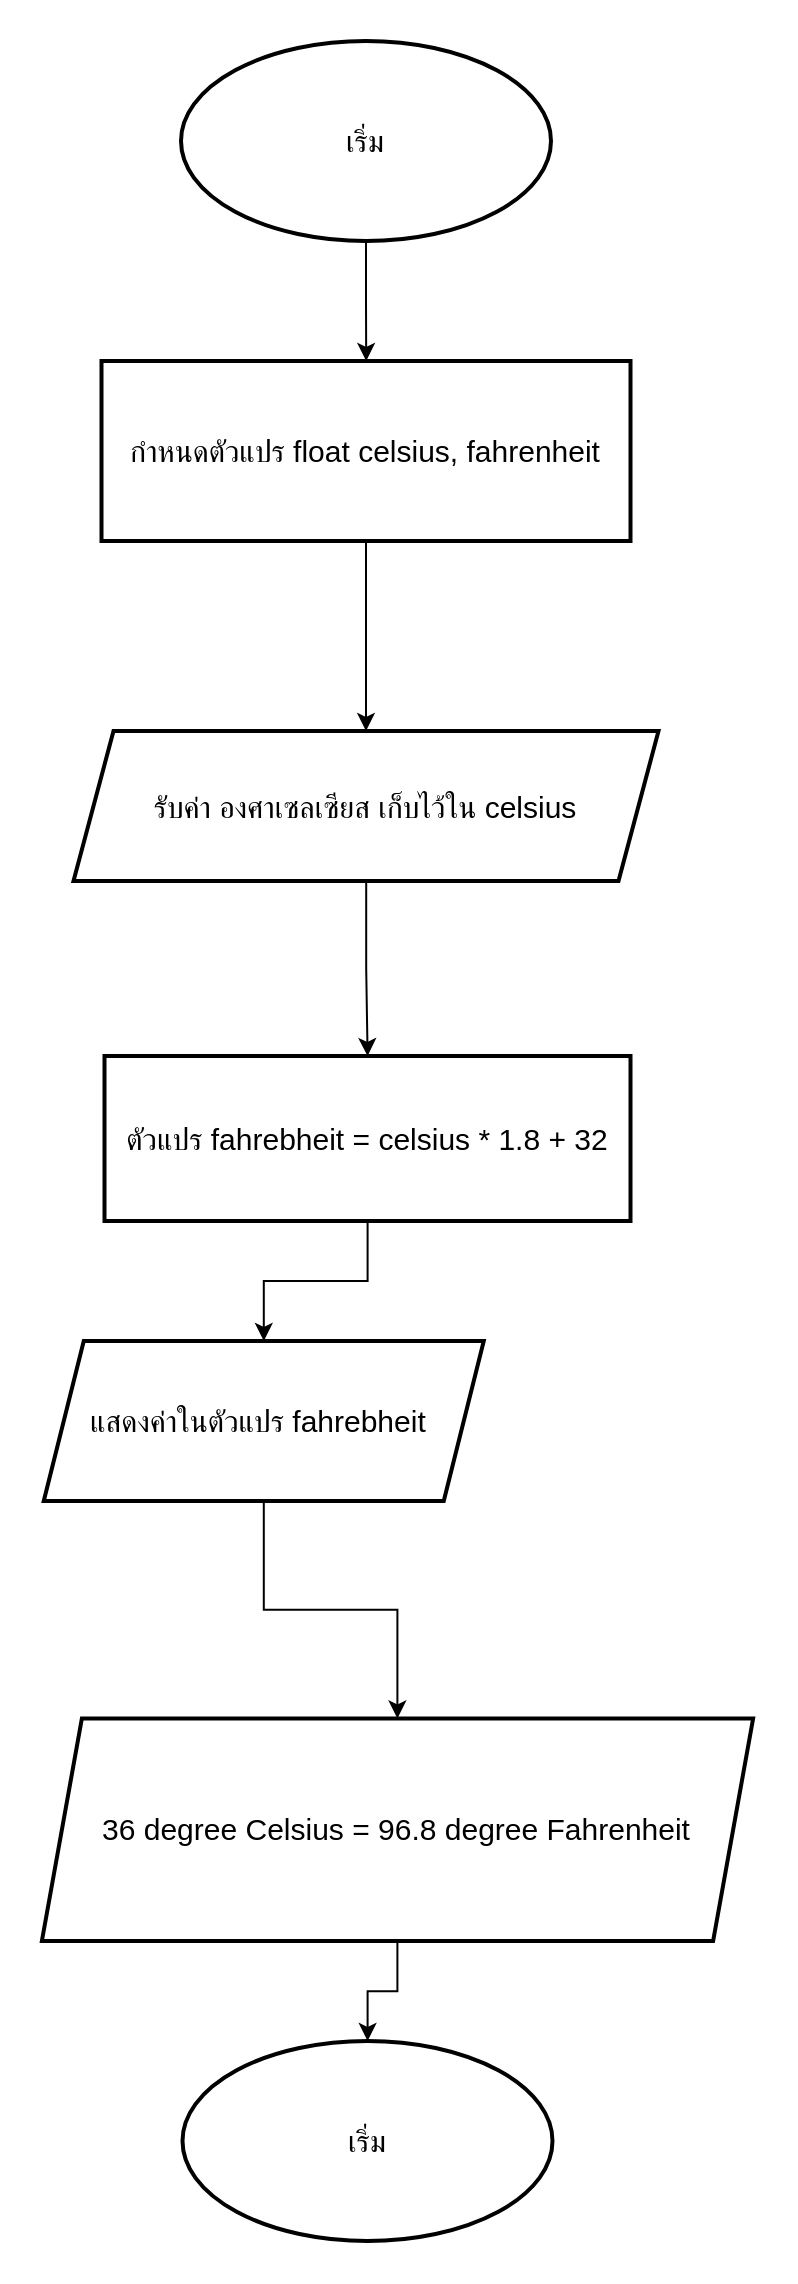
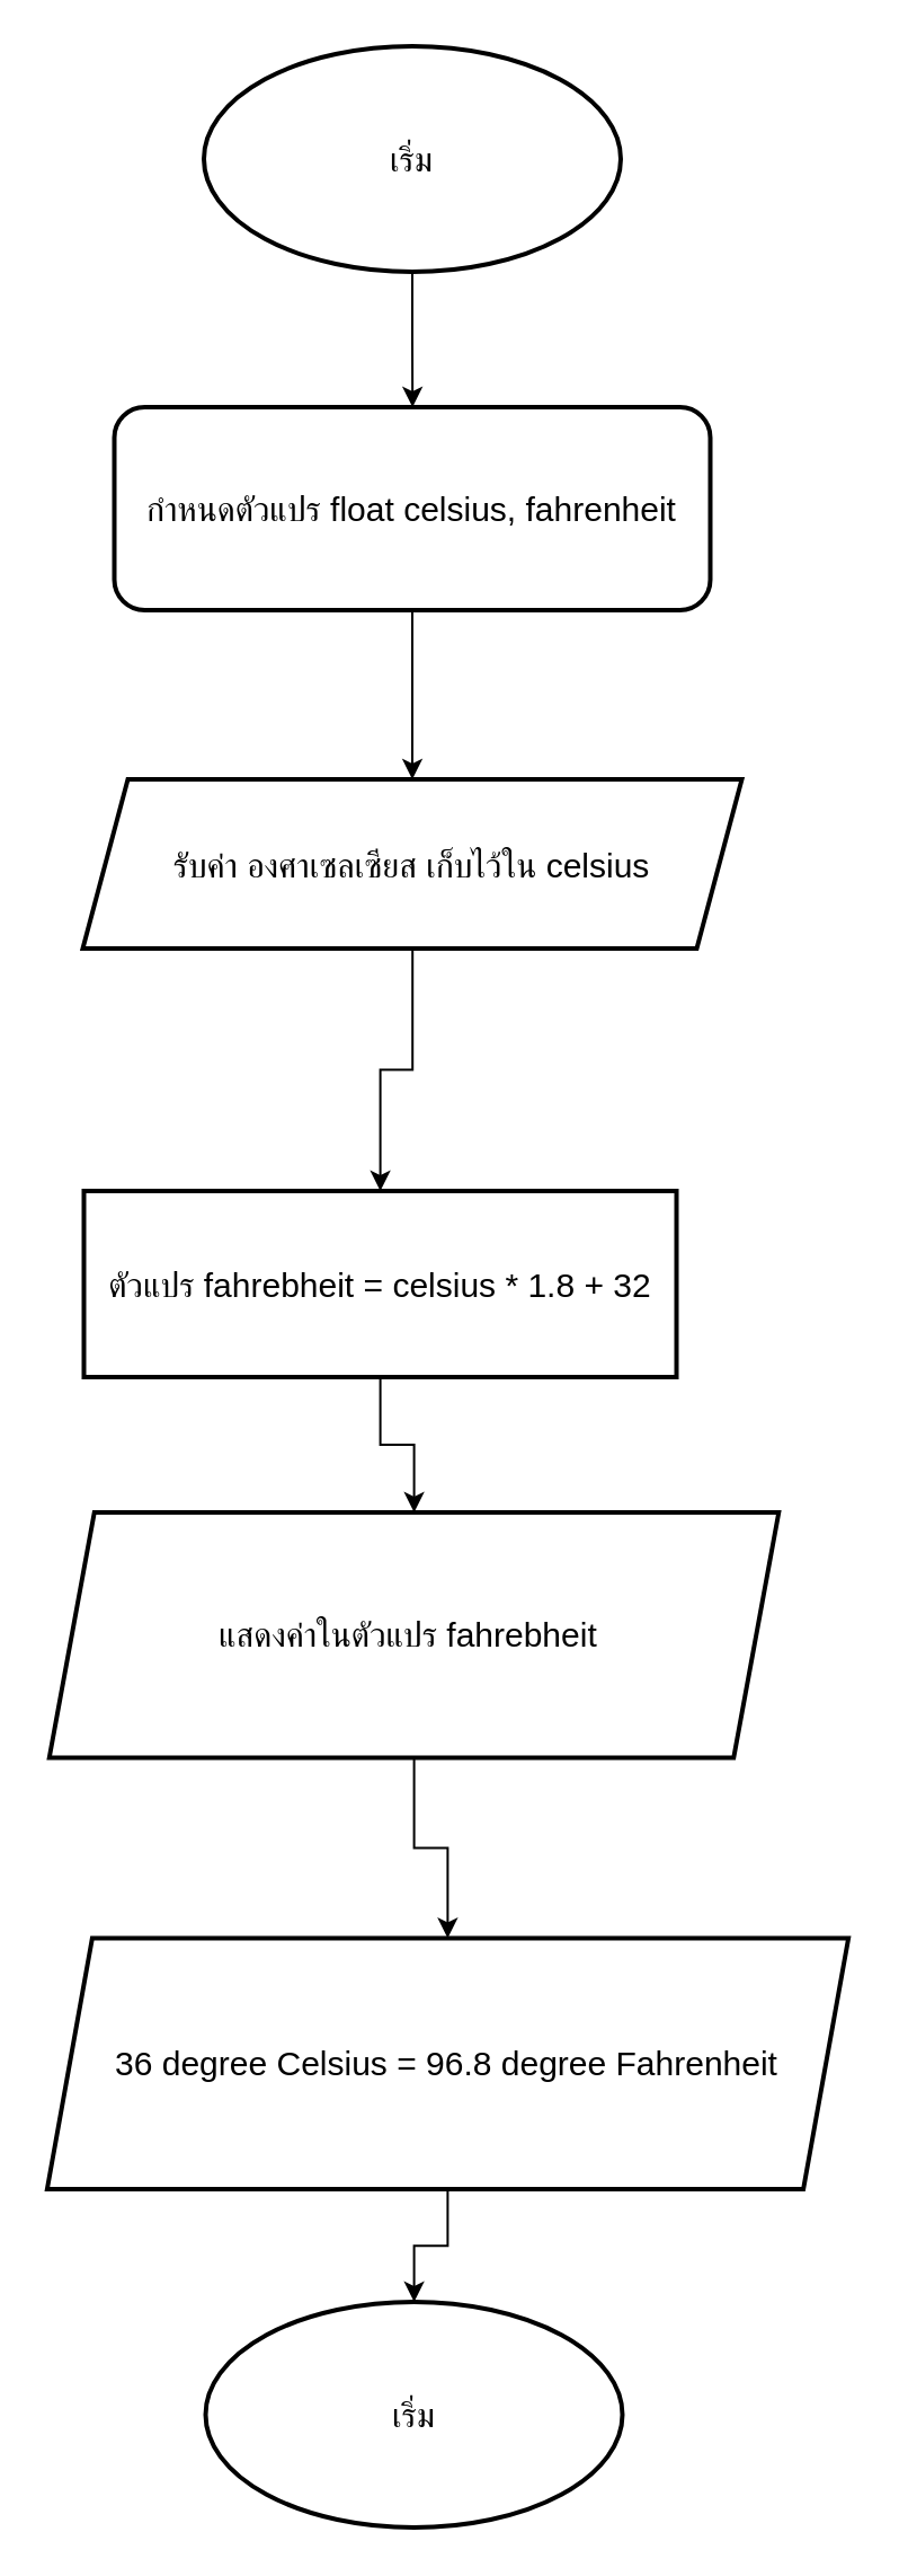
- <mxCell id="5" value="กำหนดตัวแปร float celsius, fahrenheit" style="whiteSpace=wrap;html=1;strokeWidth=2;fontSize=15;" vertex="1" parent="1"><mxGeometry x="50.25" y="180" width="264.5" height="90" as="geometry" /></mxCell>
+ <mxCell id="5" value="กำหนดตัวแปร float celsius, fahrenheit" style="whiteSpace=wrap;html=1;strokeWidth=2;fontSize=15;rounded=1;" vertex="1" parent="1"><mxGeometry x="50.25" y="180" width="264.5" height="90" as="geometry" /></mxCell>
- <mxCell id="7" value="&lt;font&gt;รับค่า องศาเซลเซียส เก็บไว้ใน celsius&lt;/font&gt;" style="shape=parallelogram;perimeter=parallelogramPerimeter;whiteSpace=wrap;html=1;fixedSize=1;strokeWidth=2;fontSize=15;" vertex="1" parent="1"><mxGeometry x="36.25" y="365" width="292.5" height="75" as="geometry" /></mxCell>
+ <mxCell id="7" value="&lt;font&gt;รับค่า องศาเซลเซียส เก็บไว้ใน celsius&lt;/font&gt;" style="shape=parallelogram;perimeter=parallelogramPerimeter;whiteSpace=wrap;html=1;fixedSize=1;strokeWidth=2;fontSize=15;" vertex="1" parent="1"><mxGeometry x="36.25" y="345" width="292.5" height="75" as="geometry" /></mxCell>
- <mxCell id="9" value="ตัวแปร fahrebheit = celsius * 1.8 + 32" style="whiteSpace=wrap;html=1;fontSize=15;strokeWidth=2;" vertex="1" parent="1"><mxGeometry x="51.75" y="527.5" width="263" height="82.5" as="geometry" /></mxCell>
+ <mxCell id="9" value="ตัวแปร fahrebheit = celsius * 1.8 + 32" style="whiteSpace=wrap;html=1;fontSize=15;strokeWidth=2;" vertex="1" parent="1"><mxGeometry x="36.75" y="527.5" width="263" height="82.5" as="geometry" /></mxCell>
- <mxCell id="11" value="แสดงค่าในตัวแปร fahrebheit&amp;nbsp;" style="shape=parallelogram;perimeter=parallelogramPerimeter;whiteSpace=wrap;html=1;fixedSize=1;fontSize=15;strokeWidth=2;" vertex="1" parent="1"><mxGeometry x="21.38" y="670" width="220" height="80" as="geometry" /></mxCell>
+ <mxCell id="11" value="แสดงค่าในตัวแปร fahrebheit&amp;nbsp;" style="shape=parallelogram;perimeter=parallelogramPerimeter;whiteSpace=wrap;html=1;fixedSize=1;fontSize=15;strokeWidth=2;" vertex="1" parent="1"><mxGeometry x="21.38" y="670" width="323.75" height="108.75" as="geometry" /></mxCell>
